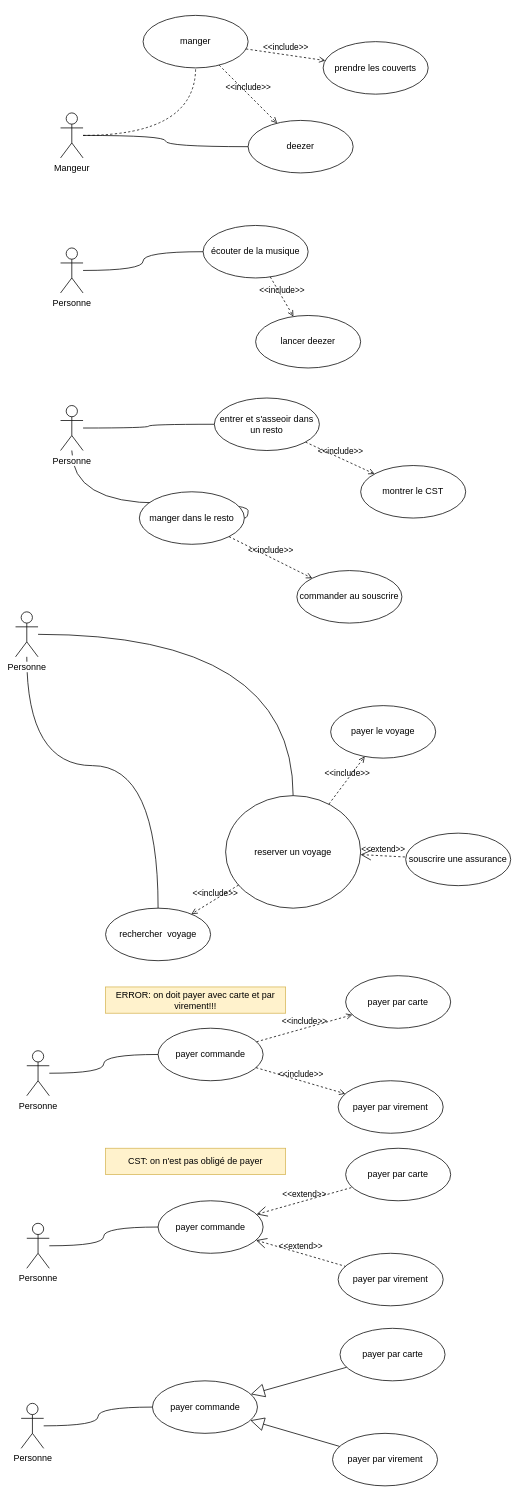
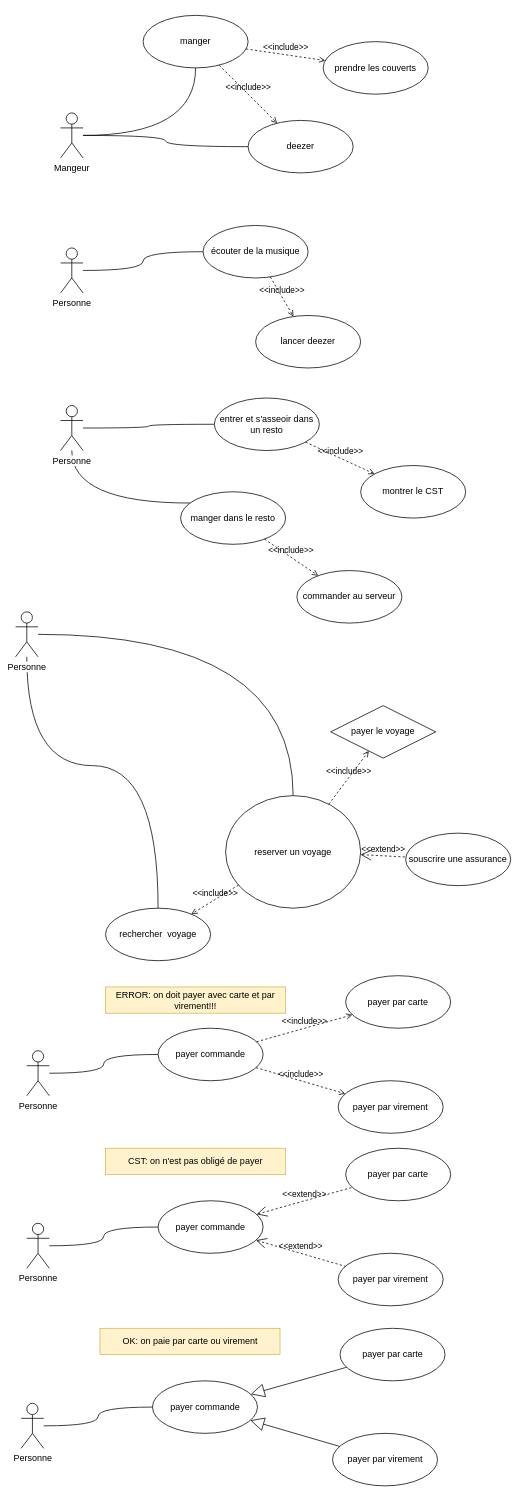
- <mxCell id="2" style="edgeStyle=orthogonalEdgeStyle;rounded=0;orthogonalLoop=1;jettySize=auto;html=1;endArrow=none;endFill=0;curved=1;dashed=1;" parent="1" source="4" target="5" edge="1"><mxGeometry relative="1" as="geometry" /></mxCell>
+ <mxCell id="2" style="edgeStyle=orthogonalEdgeStyle;rounded=0;orthogonalLoop=1;jettySize=auto;html=1;endArrow=none;endFill=0;curved=1;" parent="1" source="4" target="5" edge="1"><mxGeometry relative="1" as="geometry" /></mxCell>
- <mxCell id="18" value="manger dans le resto" style="ellipse;whiteSpace=wrap;html=1;" parent="1" vertex="1"><mxGeometry x="185" y="655" width="140" height="70" as="geometry" /></mxCell>
+ <mxCell id="18" value="manger dans le resto" style="ellipse;whiteSpace=wrap;html=1;" parent="1" vertex="1"><mxGeometry x="240" y="655" width="140" height="70" as="geometry" /></mxCell>
- <mxCell id="20" value="commander au souscrire" style="ellipse;whiteSpace=wrap;html=1;" parent="1" vertex="1"><mxGeometry x="395" y="760" width="140" height="70" as="geometry" /></mxCell>
+ <mxCell id="20" value="commander au serveur" style="ellipse;whiteSpace=wrap;html=1;" parent="1" vertex="1"><mxGeometry x="395" y="760" width="140" height="70" as="geometry" /></mxCell>
- <mxCell id="32" value="payer le voyage" style="ellipse;whiteSpace=wrap;html=1;" parent="1" vertex="1"><mxGeometry x="440" y="940" width="140" height="70" as="geometry" /></mxCell>
+ <mxCell id="32" value="payer le voyage" style="rhombus;whiteSpace=wrap;html=1;" parent="1" vertex="1"><mxGeometry x="440" y="940" width="140" height="70" as="geometry" /></mxCell>
+ <mxCell id="55" value="OK: on paie par carte ou virement" style="text;html=1;strokeColor=#d6b656;fillColor=#fff2cc;align=center;verticalAlign=middle;whiteSpace=wrap;rounded=0;" parent="1" vertex="1"><mxGeometry x="132.5" y="1770" width="240" height="35" as="geometry" /></mxCell>
